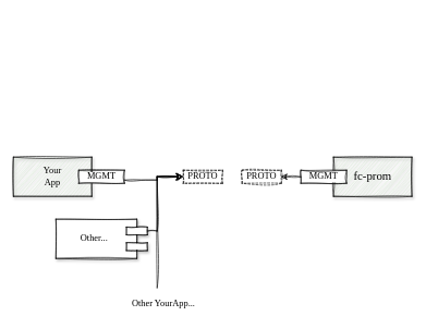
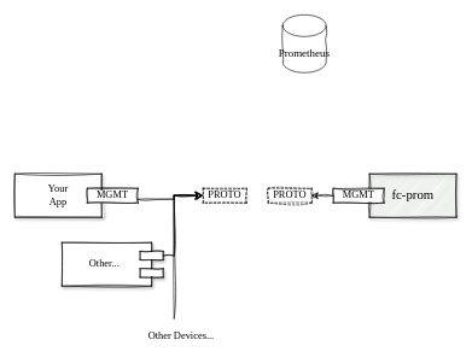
+ <mxCell id="3" value="Prometheus" style="shape=cylinder3;whiteSpace=wrap;html=1;boundedLbl=1;backgroundOutline=1;size=15;sketch=1;curveFitting=1;jiggle=2;sketchStyle=comic;comic=1;fontFamily=Delicious Handrawn, Regular;fontSize=15;" parent="1" vertex="1"><mxGeometry x="390" y="20" width="60" height="80" as="geometry" /></mxCell>
- <mxCell id="4" value="Your&lt;br style=&quot;font-size: 14px;&quot;&gt;App" style="rounded=0;whiteSpace=wrap;html=1;sketch=1;curveFitting=1;jiggle=2;shadow=1;comic=1;fontFamily=Delicious Handrawn, Regular;fontSize=14;fillColor=#d5e8d4;" parent="1" vertex="1"><mxGeometry x="20" y="240" width="120" height="60" as="geometry" /></mxCell>
+ <mxCell id="4" value="Your&lt;br style=&quot;font-size: 14px;&quot;&gt;App" style="rounded=0;whiteSpace=wrap;html=1;sketch=1;curveFitting=1;jiggle=2;shadow=1;comic=1;fontFamily=Delicious Handrawn, Regular;fontSize=14;" parent="1" vertex="1"><mxGeometry x="20" y="240" width="120" height="60" as="geometry" /></mxCell>
- <mxCell id="14" value="Other YourApp..." style="text;html=1;strokeColor=none;fillColor=none;align=center;verticalAlign=middle;whiteSpace=wrap;rounded=0;fontFamily=Delicious Handrawn, Regular;fontSize=14;" vertex="1" parent="1"><mxGeometry x="180" y="450" width="140" height="30" as="geometry" /></mxCell>
+ <mxCell id="14" value="Other Devices..." style="text;html=1;strokeColor=none;fillColor=none;align=center;verticalAlign=middle;whiteSpace=wrap;rounded=0;fontFamily=Delicious Handrawn, Regular;fontSize=14;" vertex="1" parent="1"><mxGeometry x="180" y="450" width="140" height="30" as="geometry" /></mxCell>
